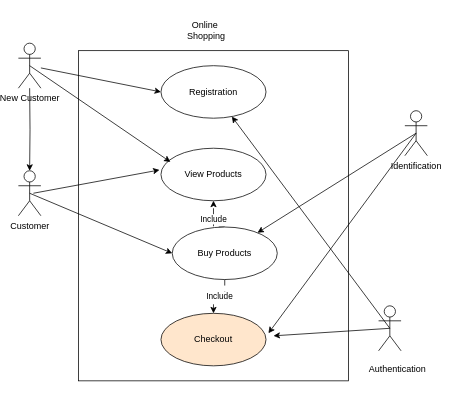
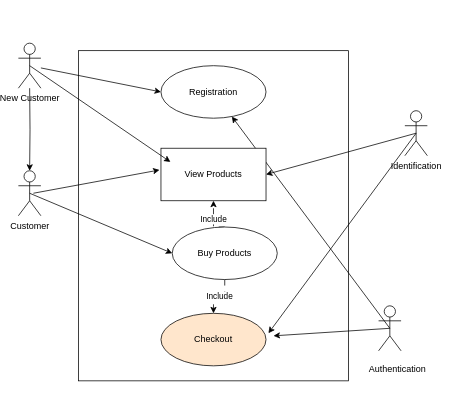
- <mxCell id="23" value="Online&amp;nbsp;&lt;div&gt;Shopping&lt;/div&gt;" style="text;html=1;align=center;verticalAlign=middle;resizable=0;points=[];autosize=1;strokeColor=none;fillColor=none;" vertex="1" parent="1"><mxGeometry x="235" y="20" width="70" height="40" as="geometry" /></mxCell>
- <mxCell id="8" value="View Products" style="ellipse;whiteSpace=wrap;html=1;" vertex="1" parent="1"><mxGeometry x="210" y="197" width="140" height="70" as="geometry" /></mxCell>
+ <mxCell id="8" value="View Products" style="whiteSpace=wrap;html=1;rounded=0;" vertex="1" parent="1"><mxGeometry x="210" y="197" width="140" height="70" as="geometry" /></mxCell>
- <mxCell id="18" style="rounded=0;orthogonalLoop=1;jettySize=auto;html=1;exitX=0.5;exitY=0.5;exitDx=0;exitDy=0;exitPerimeter=0;" edge="1" parent="1" source="19" target="11"><mxGeometry relative="1" as="geometry" /></mxCell>
+ <mxCell id="18" style="rounded=0;orthogonalLoop=1;jettySize=auto;html=1;exitX=0.5;exitY=0.5;exitDx=0;exitDy=0;exitPerimeter=0;entryX=1;entryY=0.5;entryDx=0;entryDy=0;" edge="1" parent="1" source="19" target="8"><mxGeometry relative="1" as="geometry" /></mxCell>
